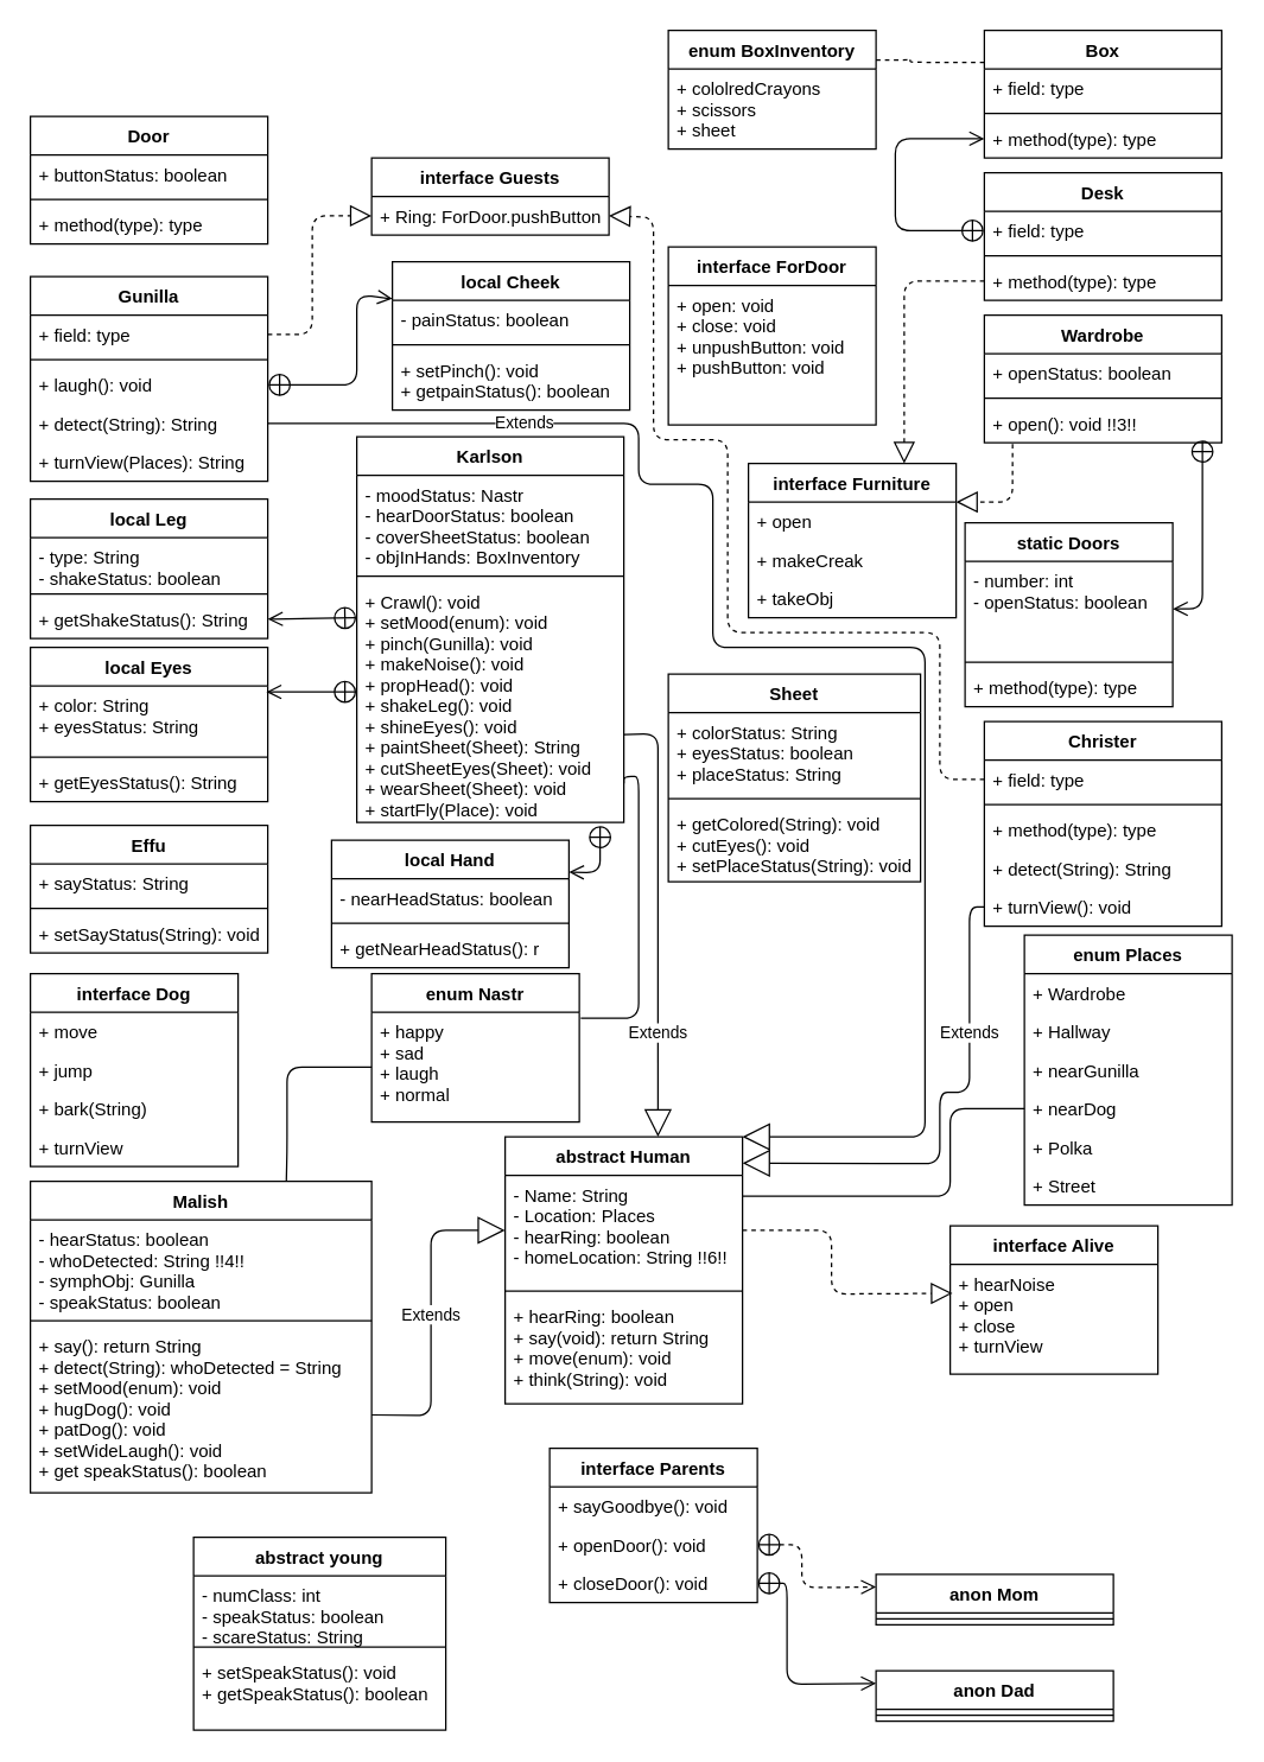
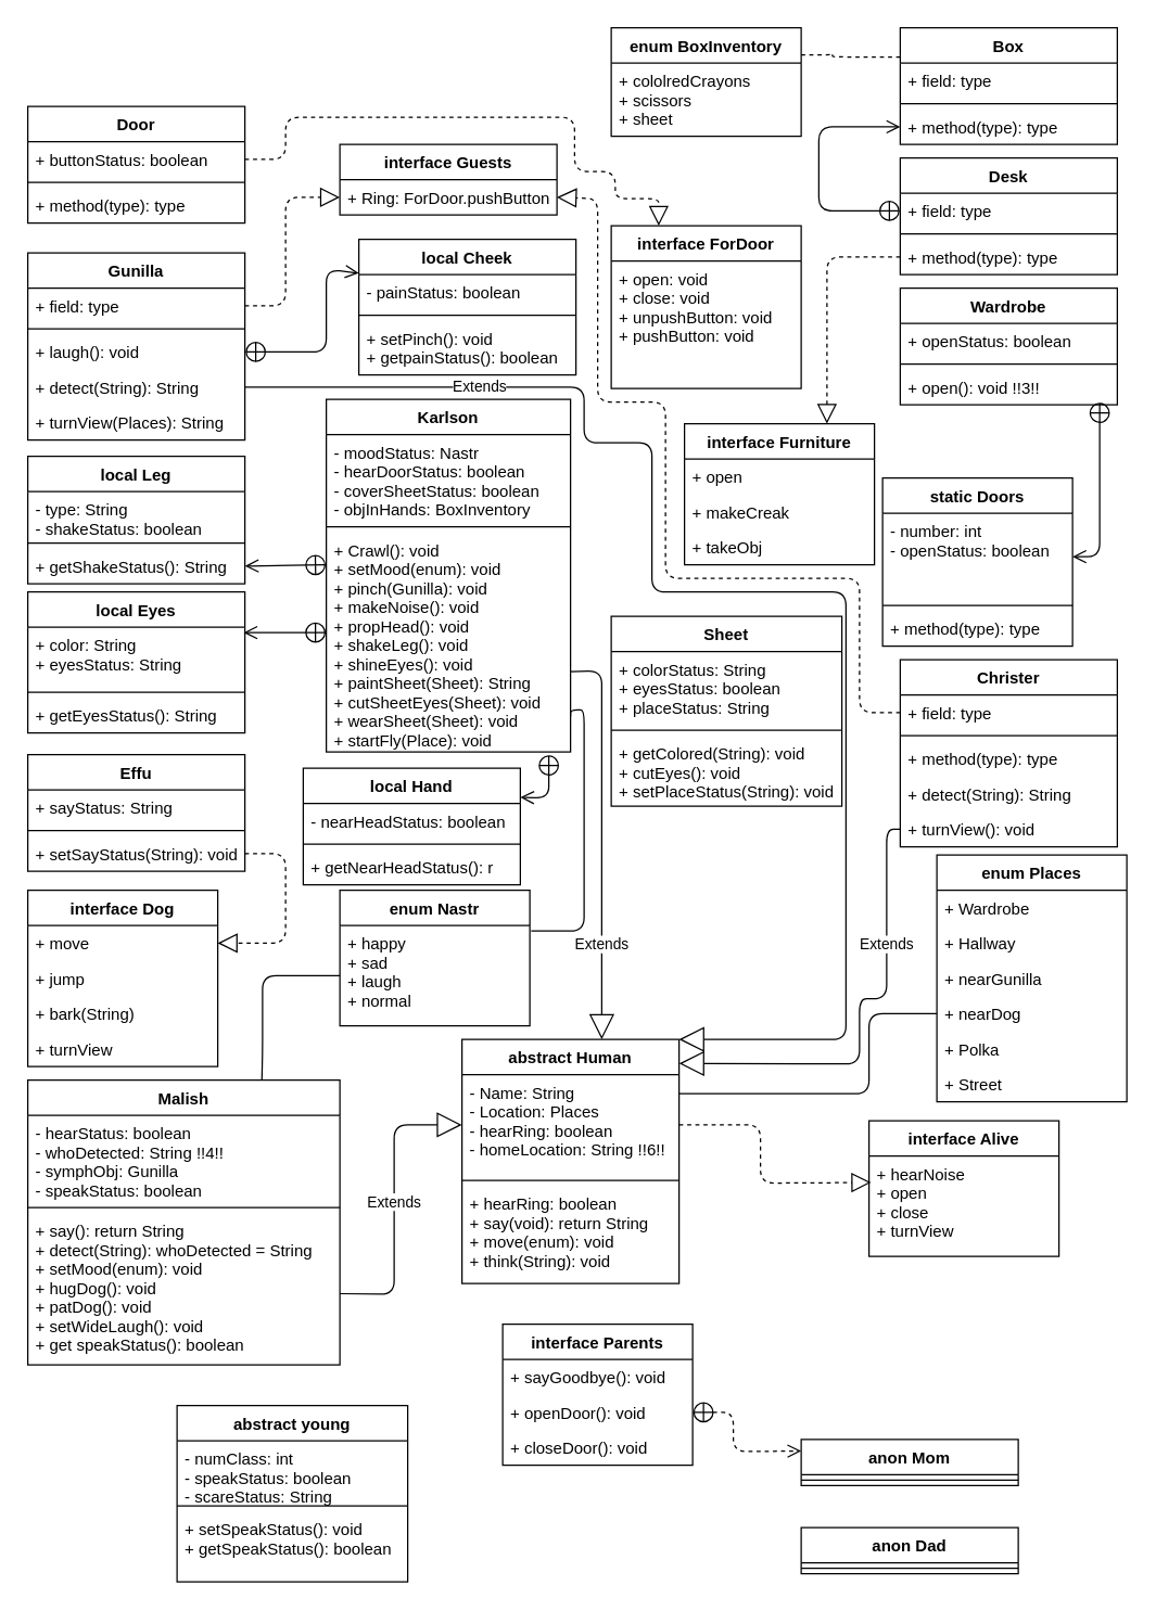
+ <mxCell id="57" value="" style="endArrow=block;dashed=1;endFill=0;endSize=12;html=1;exitX=1;exitY=0.5;exitDx=0;exitDy=0;entryX=0.25;entryY=0;entryDx=0;entryDy=0;" parent="1" source="38" target="35" edge="1"><mxGeometry width="160" relative="1" as="geometry"><mxPoint x="390" y="546" as="sourcePoint" /><mxPoint x="550" y="546" as="targetPoint" /><Array as="points"><mxPoint x="210" y="117" /><mxPoint x="210" y="86" /><mxPoint x="423" y="86" /><mxPoint x="423" y="126" /><mxPoint x="453" y="126" /><mxPoint x="453" y="146" /><mxPoint x="485" y="146" /></Array></mxGeometry></mxCell>
- <mxCell id="123" value="" style="endArrow=block;dashed=1;endFill=0;endSize=12;html=1;exitX=0.119;exitY=1.038;exitDx=0;exitDy=0;entryX=1;entryY=0.25;entryDx=0;entryDy=0;exitPerimeter=0;" edge="1" parent="1" source="26" target="31"><mxGeometry width="160" relative="1" as="geometry"><mxPoint x="333" y="336" as="sourcePoint" /><mxPoint x="493" y="336" as="targetPoint" /><Array as="points"><mxPoint x="682" y="338" /><mxPoint x="663" y="338" /></Array></mxGeometry></mxCell>
+ <mxCell id="81" value="" style="endArrow=block;dashed=1;endFill=0;endSize=12;html=1;exitX=1;exitY=0.5;exitDx=0;exitDy=0;entryX=1;entryY=0.5;entryDx=0;entryDy=0;" edge="1" parent="1" source="75" target="77"><mxGeometry width="160" relative="1" as="geometry"><mxPoint x="290" y="676" as="sourcePoint" /><mxPoint x="450" y="676" as="targetPoint" /><Array as="points"><mxPoint x="210" y="629" /><mxPoint x="210" y="695" /></Array></mxGeometry></mxCell>
- <mxCell id="112" value="" style="endArrow=open;startArrow=circlePlus;endFill=0;startFill=0;endSize=8;html=1;entryX=0;entryY=0.25;entryDx=0;entryDy=0;exitX=1;exitY=0.5;exitDx=0;exitDy=0;" edge="1" parent="1" source="108" target="109"><mxGeometry width="160" relative="1" as="geometry"><mxPoint x="480" y="1082" as="sourcePoint" /><mxPoint x="500" y="976" as="targetPoint" /><Array as="points"><mxPoint x="530" y="1067" /><mxPoint x="530" y="1135" /></Array></mxGeometry></mxCell>
